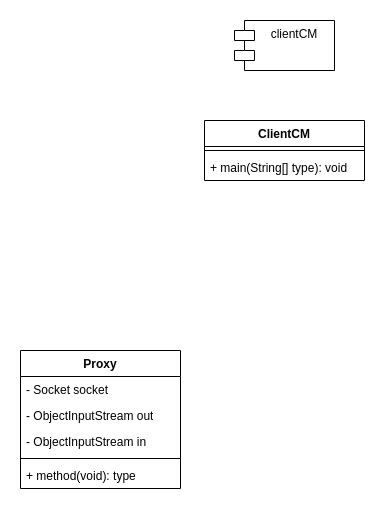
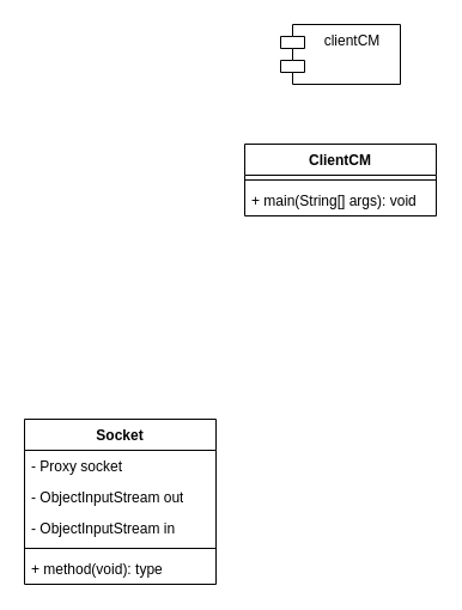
- <mxCell id="5" value="+ main(String[] type): void" style="text;strokeColor=none;fillColor=none;align=left;verticalAlign=top;spacingLeft=4;spacingRight=4;overflow=hidden;rotatable=0;points=[[0,0.5],[1,0.5]];portConstraint=eastwest;whiteSpace=wrap;html=1;" parent="3" vertex="1"><mxGeometry y="34" width="160" height="26" as="geometry" /></mxCell>
+ <mxCell id="5" value="+ main(String[] args): void" style="text;strokeColor=none;fillColor=none;align=left;verticalAlign=top;spacingLeft=4;spacingRight=4;overflow=hidden;rotatable=0;points=[[0,0.5],[1,0.5]];portConstraint=eastwest;whiteSpace=wrap;html=1;" parent="3" vertex="1"><mxGeometry y="34" width="160" height="26" as="geometry" /></mxCell>
- <mxCell id="6" value="Proxy" style="swimlane;fontStyle=1;align=center;verticalAlign=top;childLayout=stackLayout;horizontal=1;startSize=26;horizontalStack=0;resizeParent=1;resizeParentMax=0;resizeLast=0;collapsible=1;marginBottom=0;whiteSpace=wrap;html=1;" vertex="1" parent="1"><mxGeometry x="20" y="350" width="160" height="138" as="geometry" /></mxCell>
+ <mxCell id="6" value="Socket" style="swimlane;fontStyle=1;align=center;verticalAlign=top;childLayout=stackLayout;horizontal=1;startSize=26;horizontalStack=0;resizeParent=1;resizeParentMax=0;resizeLast=0;collapsible=1;marginBottom=0;whiteSpace=wrap;html=1;" vertex="1" parent="1"><mxGeometry x="20" y="350" width="160" height="138" as="geometry" /></mxCell>
- <mxCell id="7" value="- Socket socket" style="text;strokeColor=none;fillColor=none;align=left;verticalAlign=top;spacingLeft=4;spacingRight=4;overflow=hidden;rotatable=0;points=[[0,0.5],[1,0.5]];portConstraint=eastwest;whiteSpace=wrap;html=1;" vertex="1" parent="6"><mxGeometry y="26" width="160" height="26" as="geometry" /></mxCell>
+ <mxCell id="7" value="- Proxy socket" style="text;strokeColor=none;fillColor=none;align=left;verticalAlign=top;spacingLeft=4;spacingRight=4;overflow=hidden;rotatable=0;points=[[0,0.5],[1,0.5]];portConstraint=eastwest;whiteSpace=wrap;html=1;" vertex="1" parent="6"><mxGeometry y="26" width="160" height="26" as="geometry" /></mxCell>
